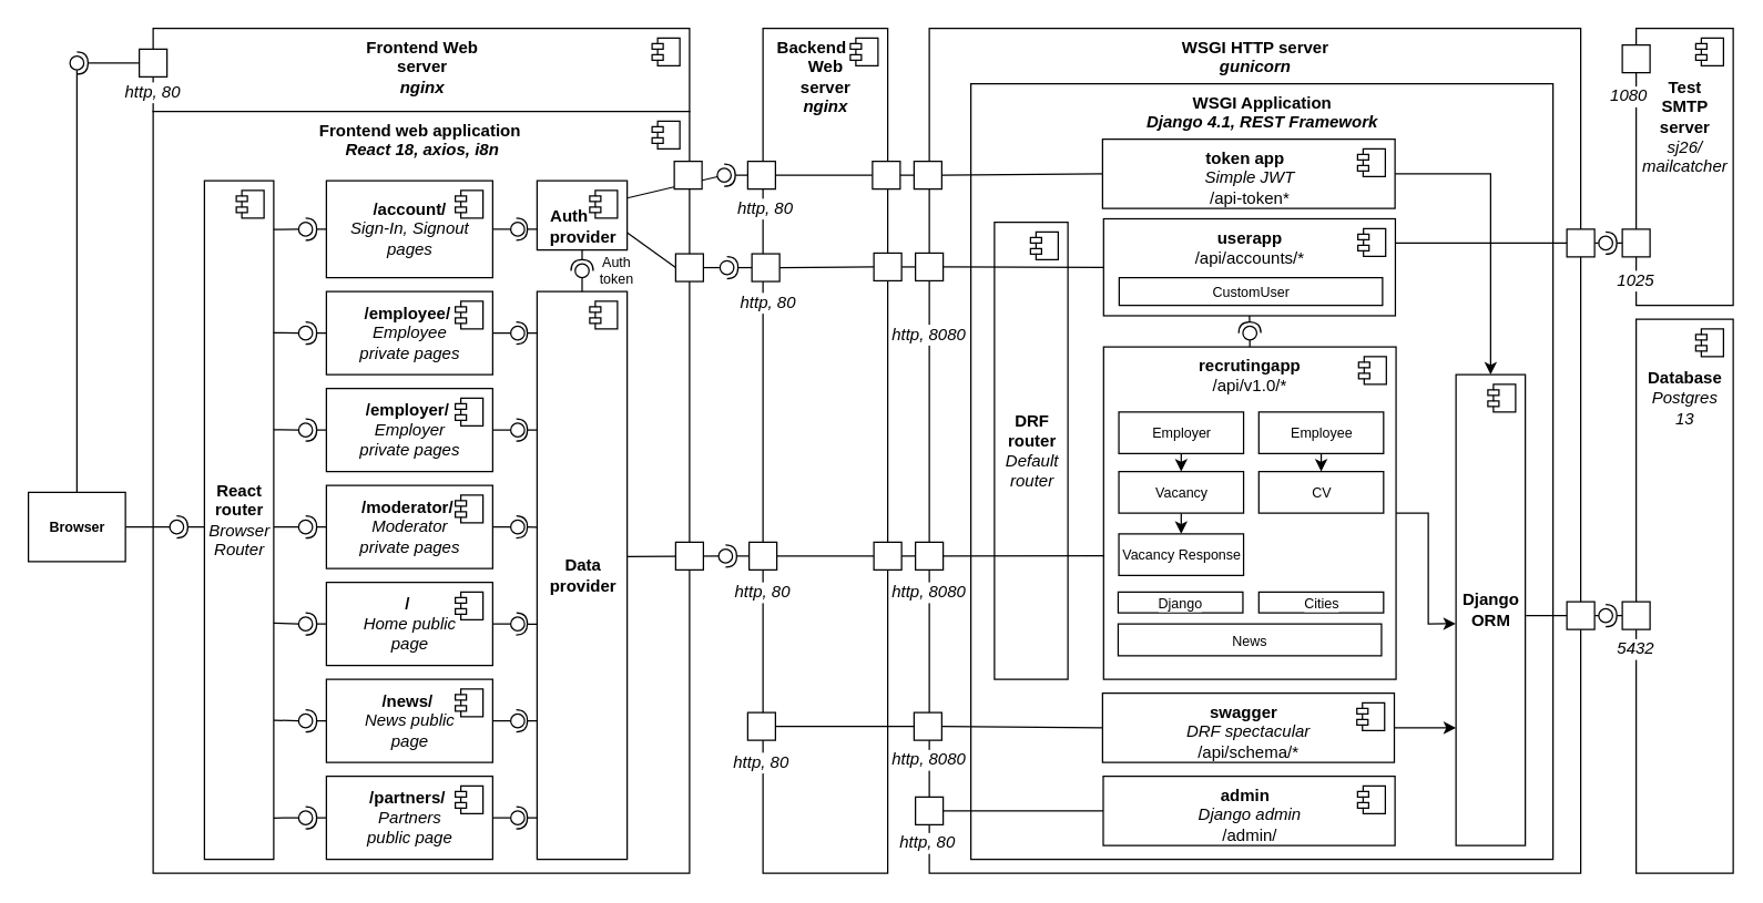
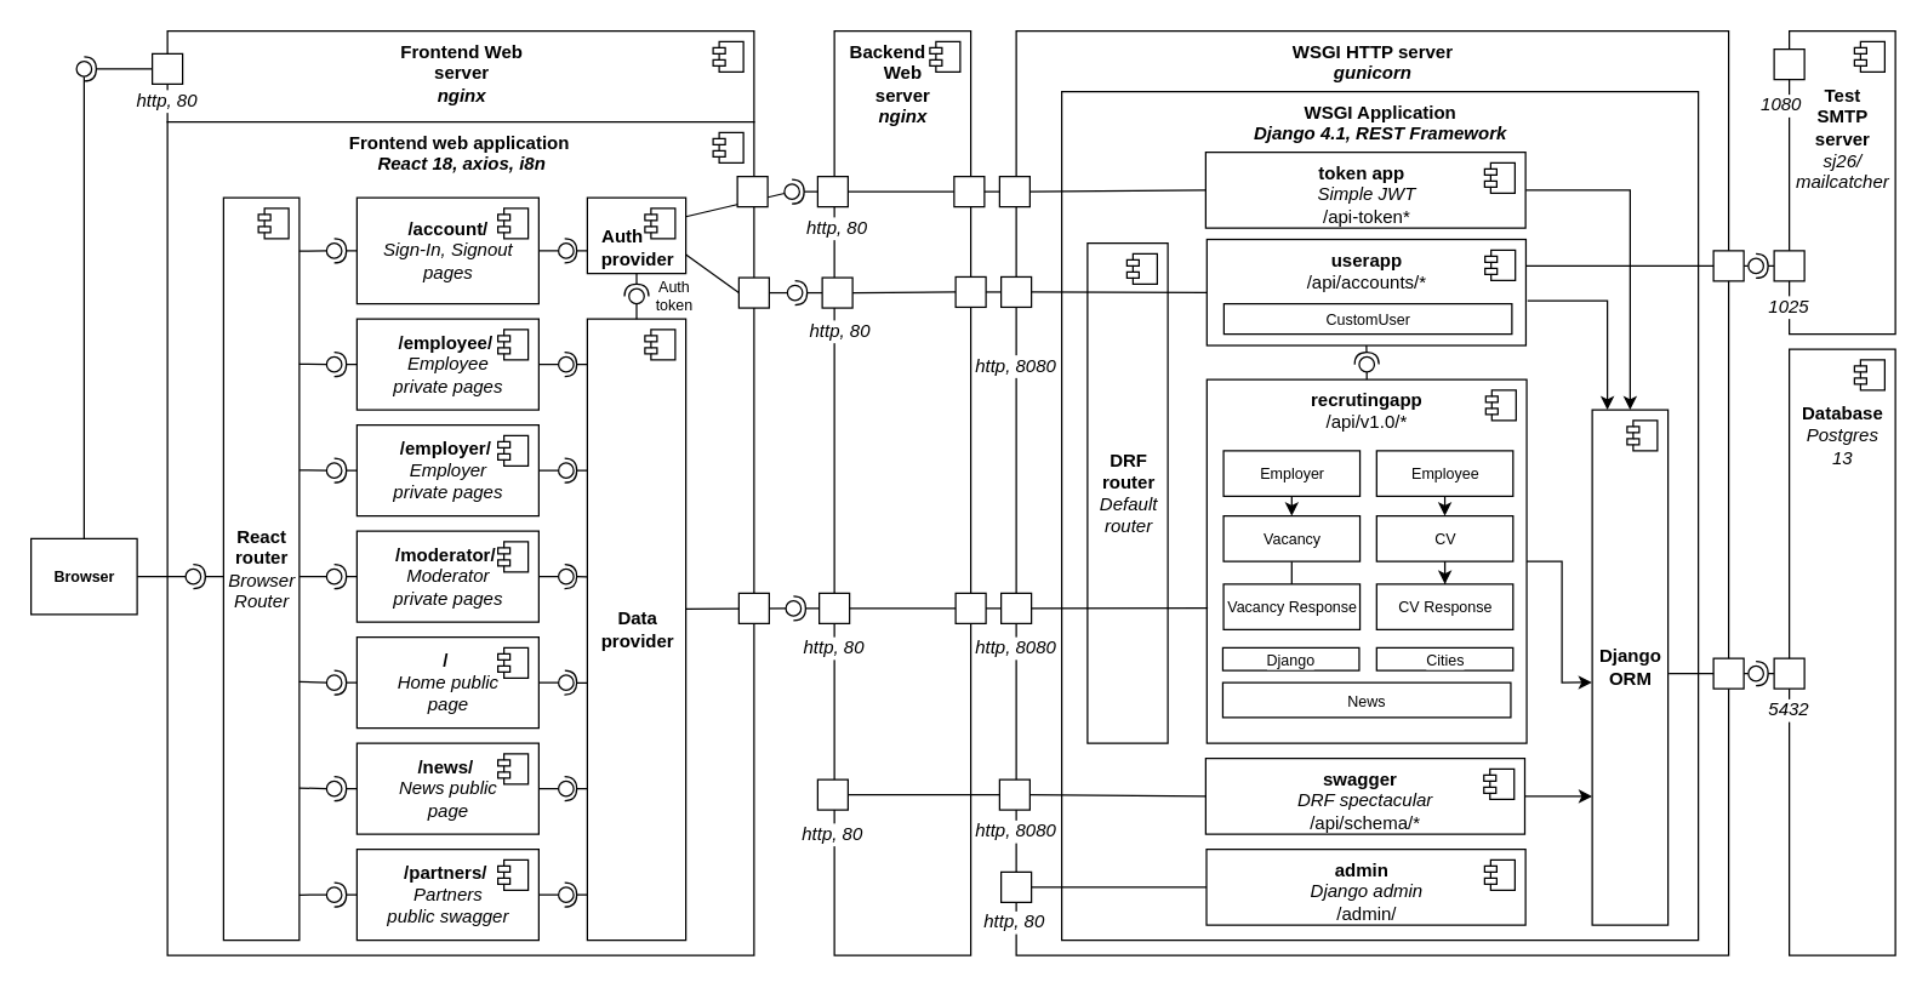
+ <mxCell id="101" value="" style="edgeStyle=orthogonalEdgeStyle;rounded=0;orthogonalLoop=1;jettySize=auto;html=1;fontSize=10;exitX=1.005;exitY=0.579;exitDx=0;exitDy=0;exitPerimeter=0;" edge="1" parent="1" source="102" target="130"><mxGeometry relative="1" as="geometry"><Array as="points"><mxPoint x="1060" y="198" /></Array></mxGeometry></mxCell>
- <mxCell id="123" style="edgeStyle=orthogonalEdgeStyle;rounded=0;orthogonalLoop=1;jettySize=auto;html=1;exitX=0.5;exitY=1;exitDx=0;exitDy=0;entryX=0.5;entryY=0;entryDx=0;entryDy=0;fontSize=10;" edge="1" parent="1" source="124" target="126"><mxGeometry relative="1" as="geometry" /></mxCell>
+ <mxCell id="123" style="edgeStyle=orthogonalEdgeStyle;rounded=0;orthogonalLoop=1;jettySize=auto;html=1;exitX=0.5;exitY=1;exitDx=0;exitDy=0;entryX=0.5;entryY=0;entryDx=0;entryDy=0;fontSize=10;endArrow=none;" edge="1" parent="1" source="124" target="126"><mxGeometry relative="1" as="geometry" /></mxCell>
+ <mxCell id="116" style="edgeStyle=orthogonalEdgeStyle;rounded=0;orthogonalLoop=1;jettySize=auto;html=1;exitX=0.5;exitY=1;exitDx=0;exitDy=0;fontSize=10;" edge="1" parent="1" source="117" target="125"><mxGeometry relative="1" as="geometry" /></mxCell>
+ <mxCell id="125" value="CV Response" style="html=1;labelBackgroundColor=default;fontSize=10;" vertex="1" parent="1"><mxGeometry x="907.75" y="385" width="90" height="30" as="geometry" /></mxCell>
- <mxCell id="41" value="&lt;b&gt;/partners/&amp;nbsp;&lt;/b&gt;&lt;br&gt;&lt;i&gt;Partners&lt;br&gt;public page&lt;/i&gt;" style="html=1;dropTarget=0;verticalAlign=middle;" vertex="1" parent="1"><mxGeometry x="235" y="560" width="120" height="60" as="geometry" /></mxCell>
+ <mxCell id="41" value="&lt;b&gt;/partners/&amp;nbsp;&lt;/b&gt;&lt;br&gt;&lt;i&gt;Partners&lt;br&gt;public swagger&lt;/i&gt;" style="html=1;dropTarget=0;verticalAlign=middle;" vertex="1" parent="1"><mxGeometry x="235" y="560" width="120" height="60" as="geometry" /></mxCell>
